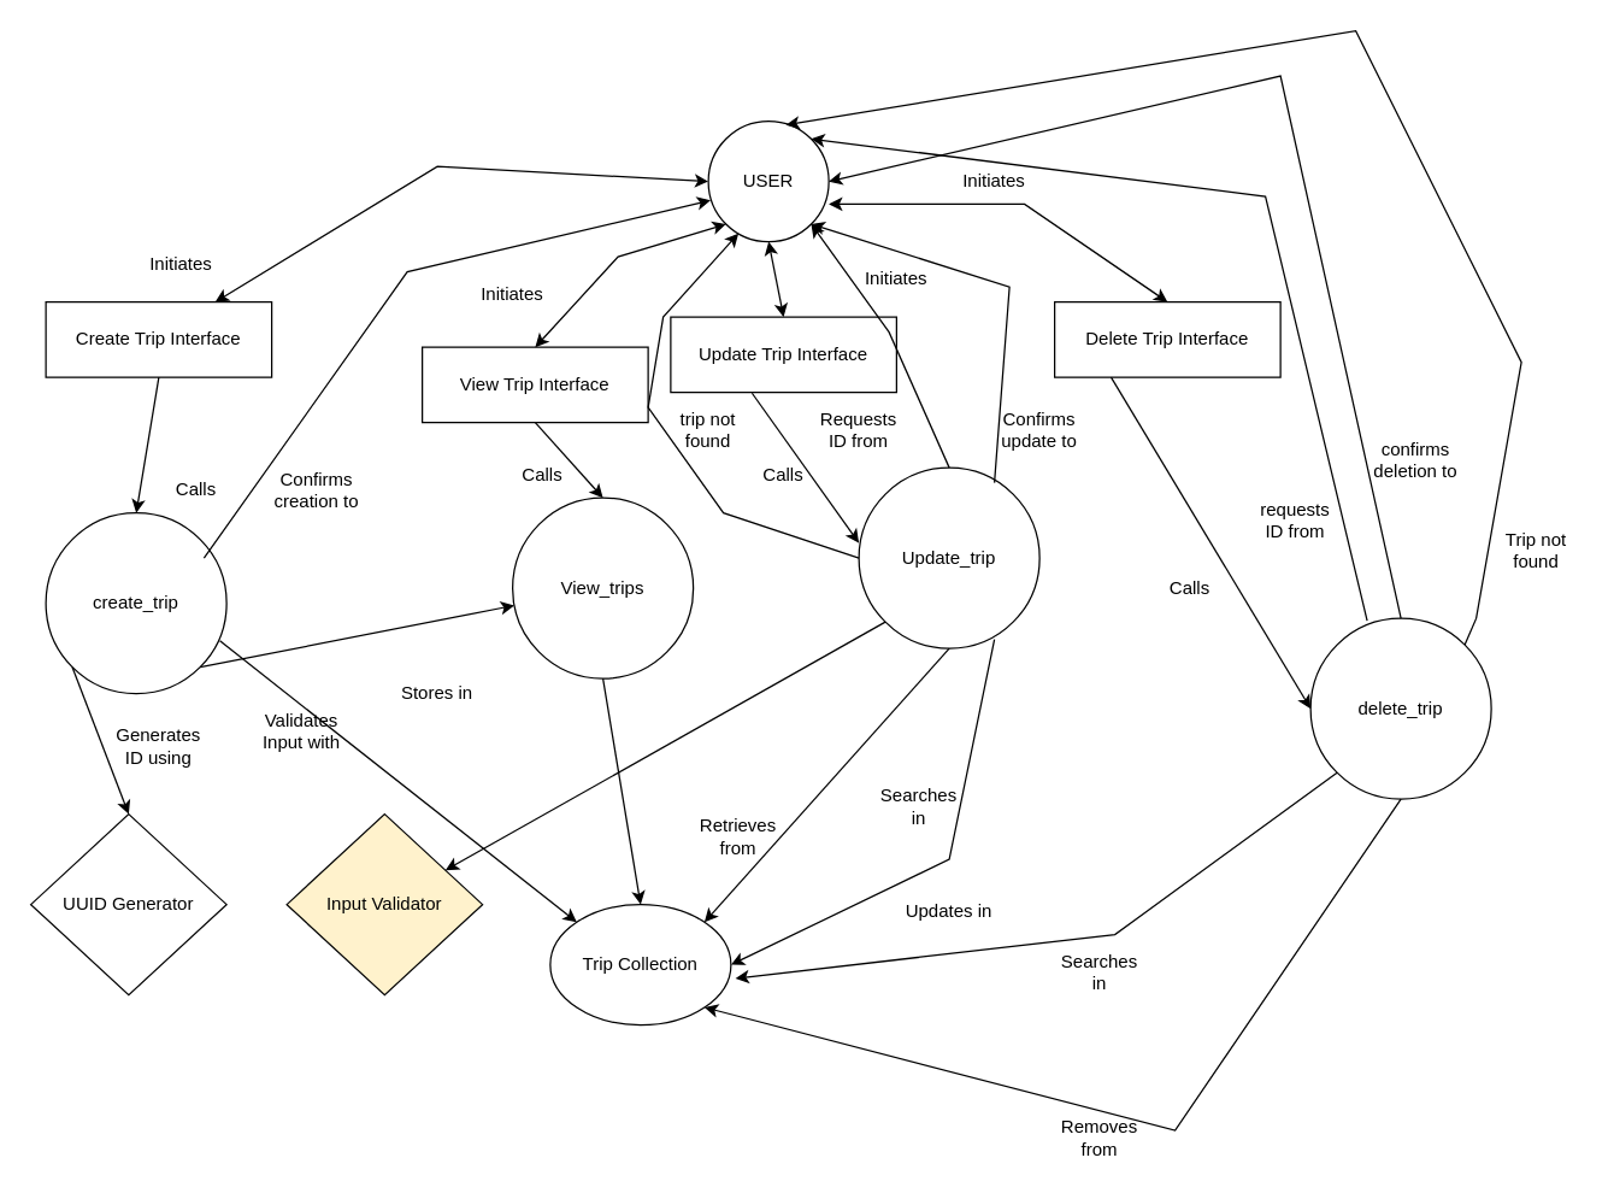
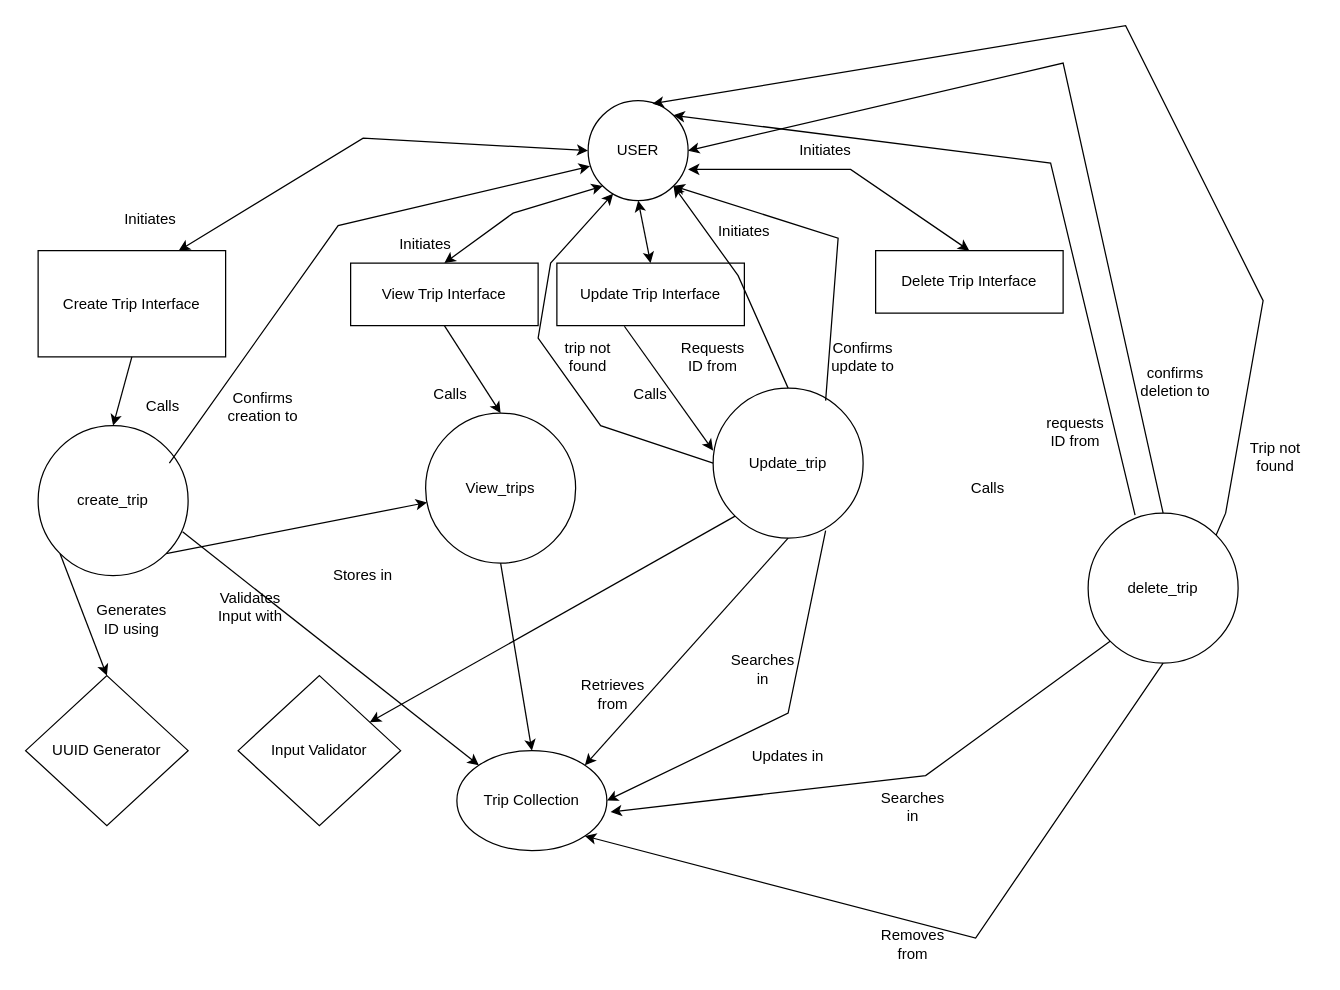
- <mxCell id="8" value="Create Trip Interface" style="rounded=0;whiteSpace=wrap;html=1;" vertex="1" parent="1"><mxGeometry x="30" y="200" width="150" height="50" as="geometry" /></mxCell>
+ <mxCell id="8" value="Create Trip Interface" style="rounded=0;whiteSpace=wrap;html=1;" vertex="1" parent="1"><mxGeometry x="30" y="200" width="150" height="85" as="geometry" /></mxCell>
- <mxCell id="23" value="View Trip Interface" style="rounded=0;whiteSpace=wrap;html=1;" vertex="1" parent="1"><mxGeometry x="280" y="230" width="150" height="50" as="geometry" /></mxCell>
+ <mxCell id="23" value="View Trip Interface" style="rounded=0;whiteSpace=wrap;html=1;" vertex="1" parent="1"><mxGeometry x="280" y="210" width="150" height="50" as="geometry" /></mxCell>
- <mxCell id="51" value="" style="endArrow=classic;html=1;rounded=0;entryX=0;entryY=0.5;entryDx=0;entryDy=0;exitX=0.25;exitY=1;exitDx=0;exitDy=0;" edge="1" parent="1" source="4" target="5"><mxGeometry width="50" height="50" relative="1" as="geometry"><mxPoint x="810" y="400" as="sourcePoint" /><mxPoint x="860" y="350" as="targetPoint" /></mxGeometry></mxCell>
- <mxCell id="11" value="Input Validator" style="rhombus;whiteSpace=wrap;html=1;fillColor=#fff2cc;" vertex="1" parent="1"><mxGeometry x="190" y="540" width="130" height="120" as="geometry" /></mxCell>
+ <mxCell id="11" value="Input Validator" style="rhombus;whiteSpace=wrap;html=1;" vertex="1" parent="1"><mxGeometry x="190" y="540" width="130" height="120" as="geometry" /></mxCell>
